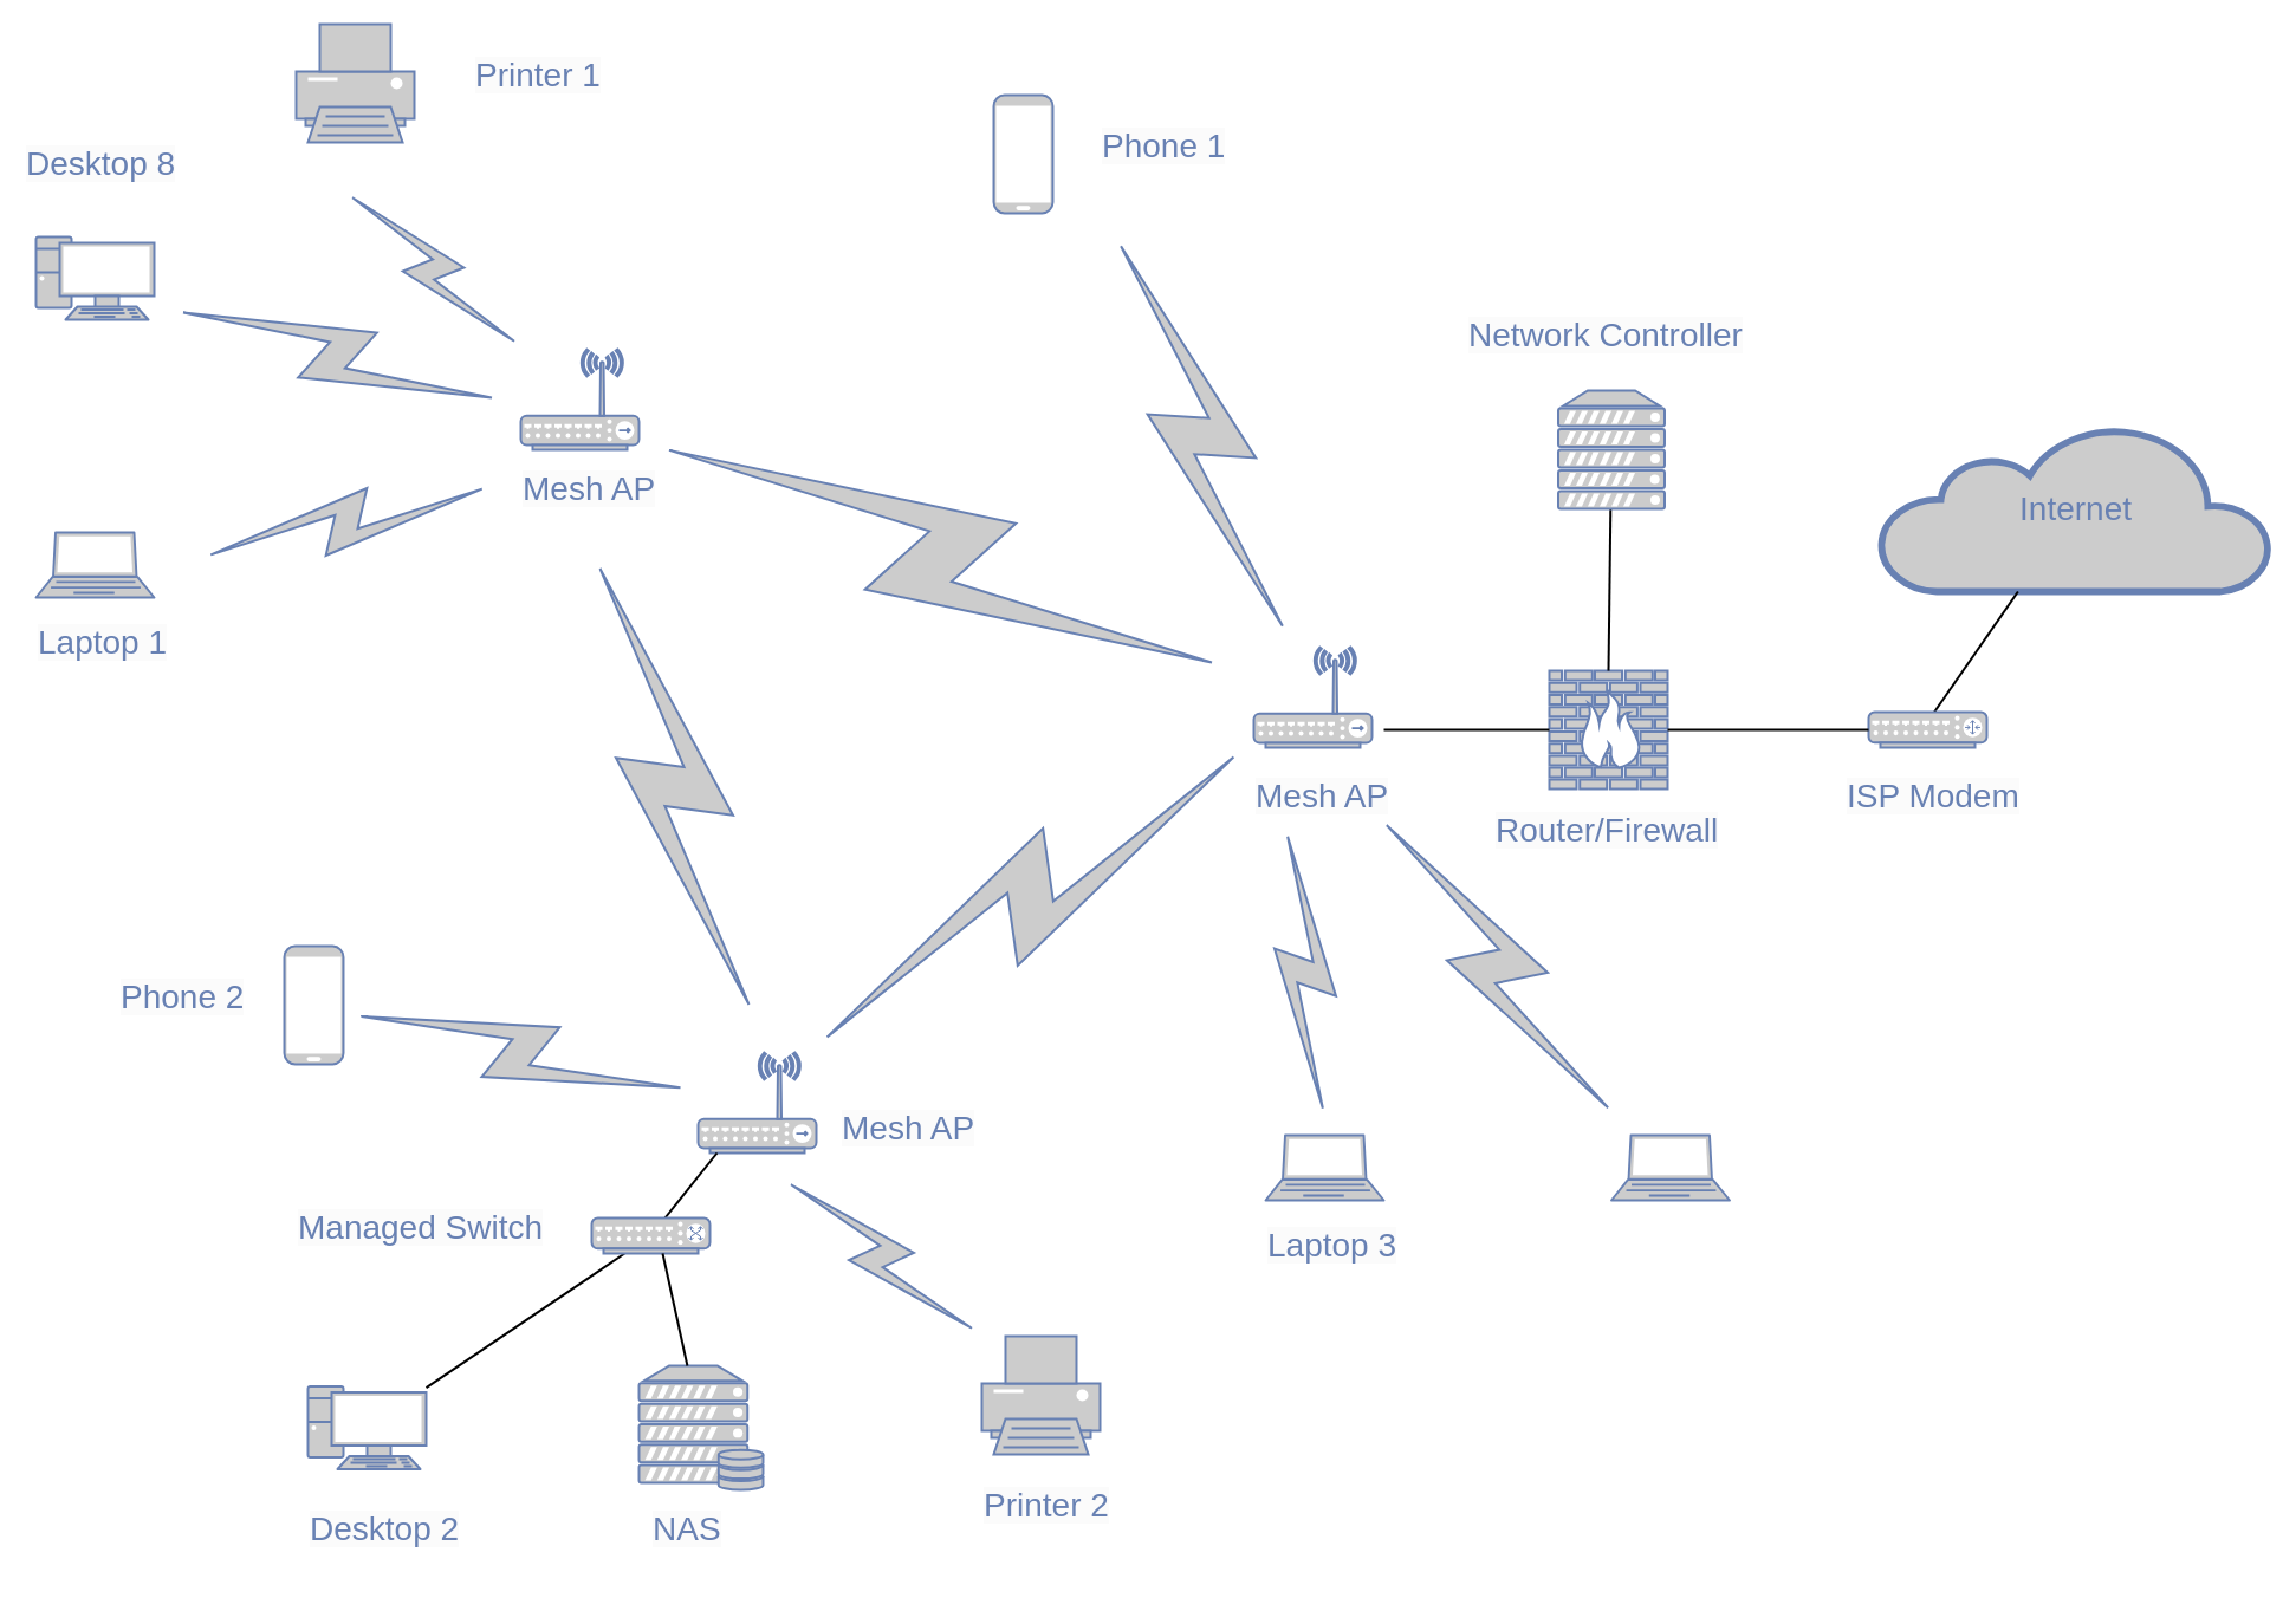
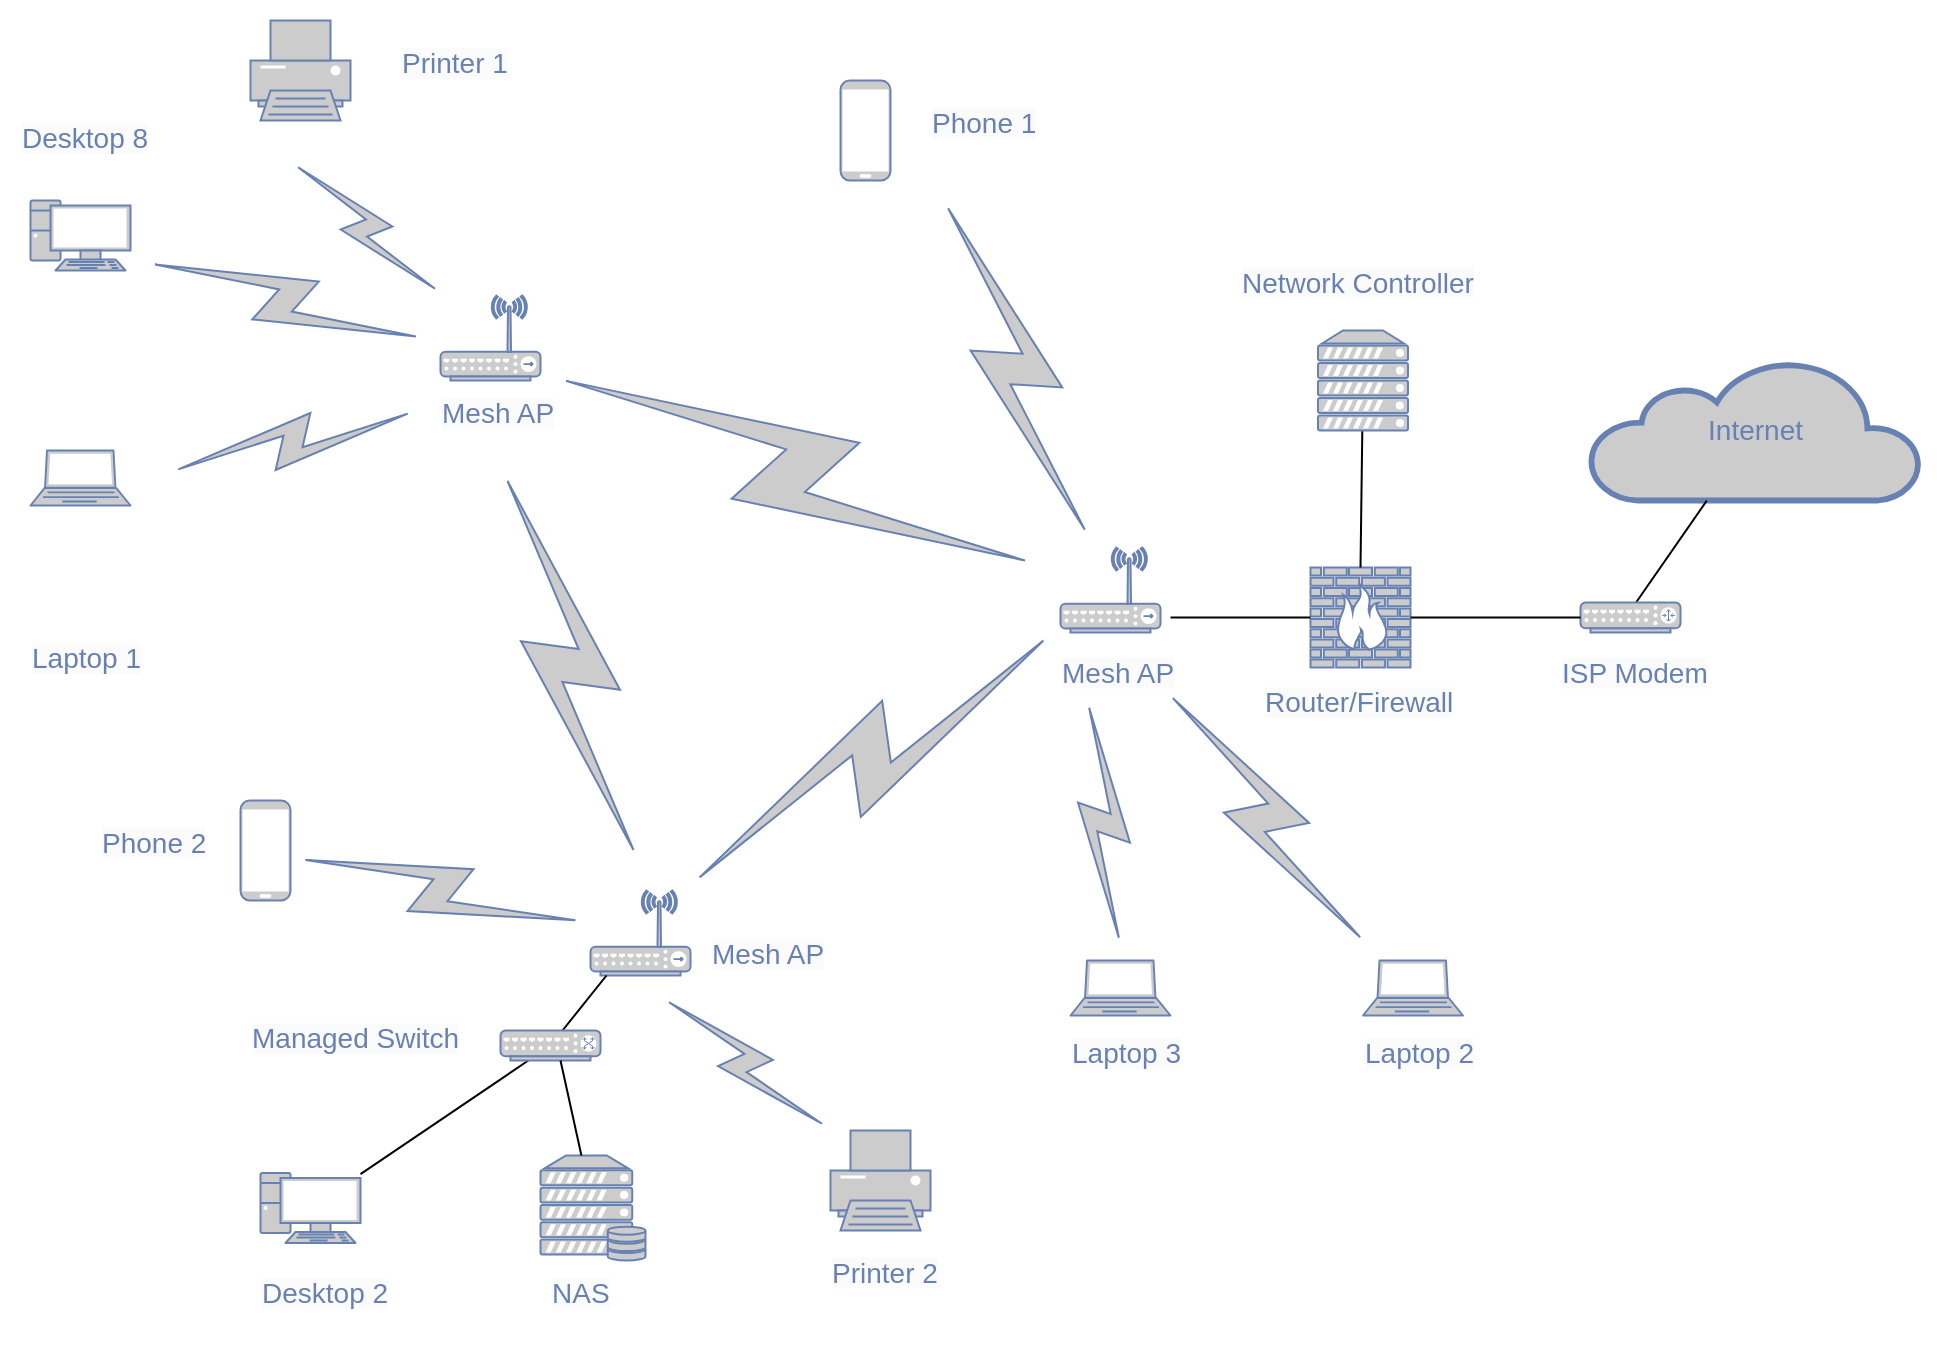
- <mxCell id="46" value="&lt;span style=&quot;color: rgb(104, 129, 179); font-family: Helvetica; font-size: 28px; font-style: normal; font-variant-ligatures: normal; font-variant-caps: normal; font-weight: 400; letter-spacing: normal; orphans: 2; text-align: center; text-indent: 0px; text-transform: none; widows: 2; word-spacing: 0px; -webkit-text-stroke-width: 0px; white-space: nowrap; background-color: rgb(251, 251, 251); text-decoration-thickness: initial; text-decoration-style: initial; text-decoration-color: initial; display: inline !important; float: none;&quot;&gt;Laptop 1&lt;/span&gt;" style="text;whiteSpace=wrap;html=1;" parent="1" vertex="1"><mxGeometry x="30" y="520" width="120" height="60" as="geometry" /></mxCell>
+ <mxCell id="46" value="&lt;span style=&quot;color: rgb(104, 129, 179); font-family: Helvetica; font-size: 28px; font-style: normal; font-variant-ligatures: normal; font-variant-caps: normal; font-weight: 400; letter-spacing: normal; orphans: 2; text-align: center; text-indent: 0px; text-transform: none; widows: 2; word-spacing: 0px; -webkit-text-stroke-width: 0px; white-space: nowrap; background-color: rgb(251, 251, 251); text-decoration-thickness: initial; text-decoration-style: initial; text-decoration-color: initial; display: inline !important; float: none;&quot;&gt;Laptop 1&lt;/span&gt;" style="text;whiteSpace=wrap;html=1;" parent="1" vertex="1"><mxGeometry x="30" y="635" width="120" height="60" as="geometry" /></mxCell>
+ <mxCell id="47" value="&lt;span style=&quot;color: rgb(104, 129, 179); font-family: Helvetica; font-size: 28px; font-style: normal; font-variant-ligatures: normal; font-variant-caps: normal; font-weight: 400; letter-spacing: normal; orphans: 2; text-align: center; text-indent: 0px; text-transform: none; widows: 2; word-spacing: 0px; -webkit-text-stroke-width: 0px; white-space: nowrap; background-color: rgb(251, 251, 251); text-decoration-thickness: initial; text-decoration-style: initial; text-decoration-color: initial; display: inline !important; float: none;&quot;&gt;Laptop 2&lt;/span&gt;" style="text;whiteSpace=wrap;html=1;" parent="1" vertex="1"><mxGeometry x="1362.5" y="1030" width="140" height="60" as="geometry" /></mxCell>
